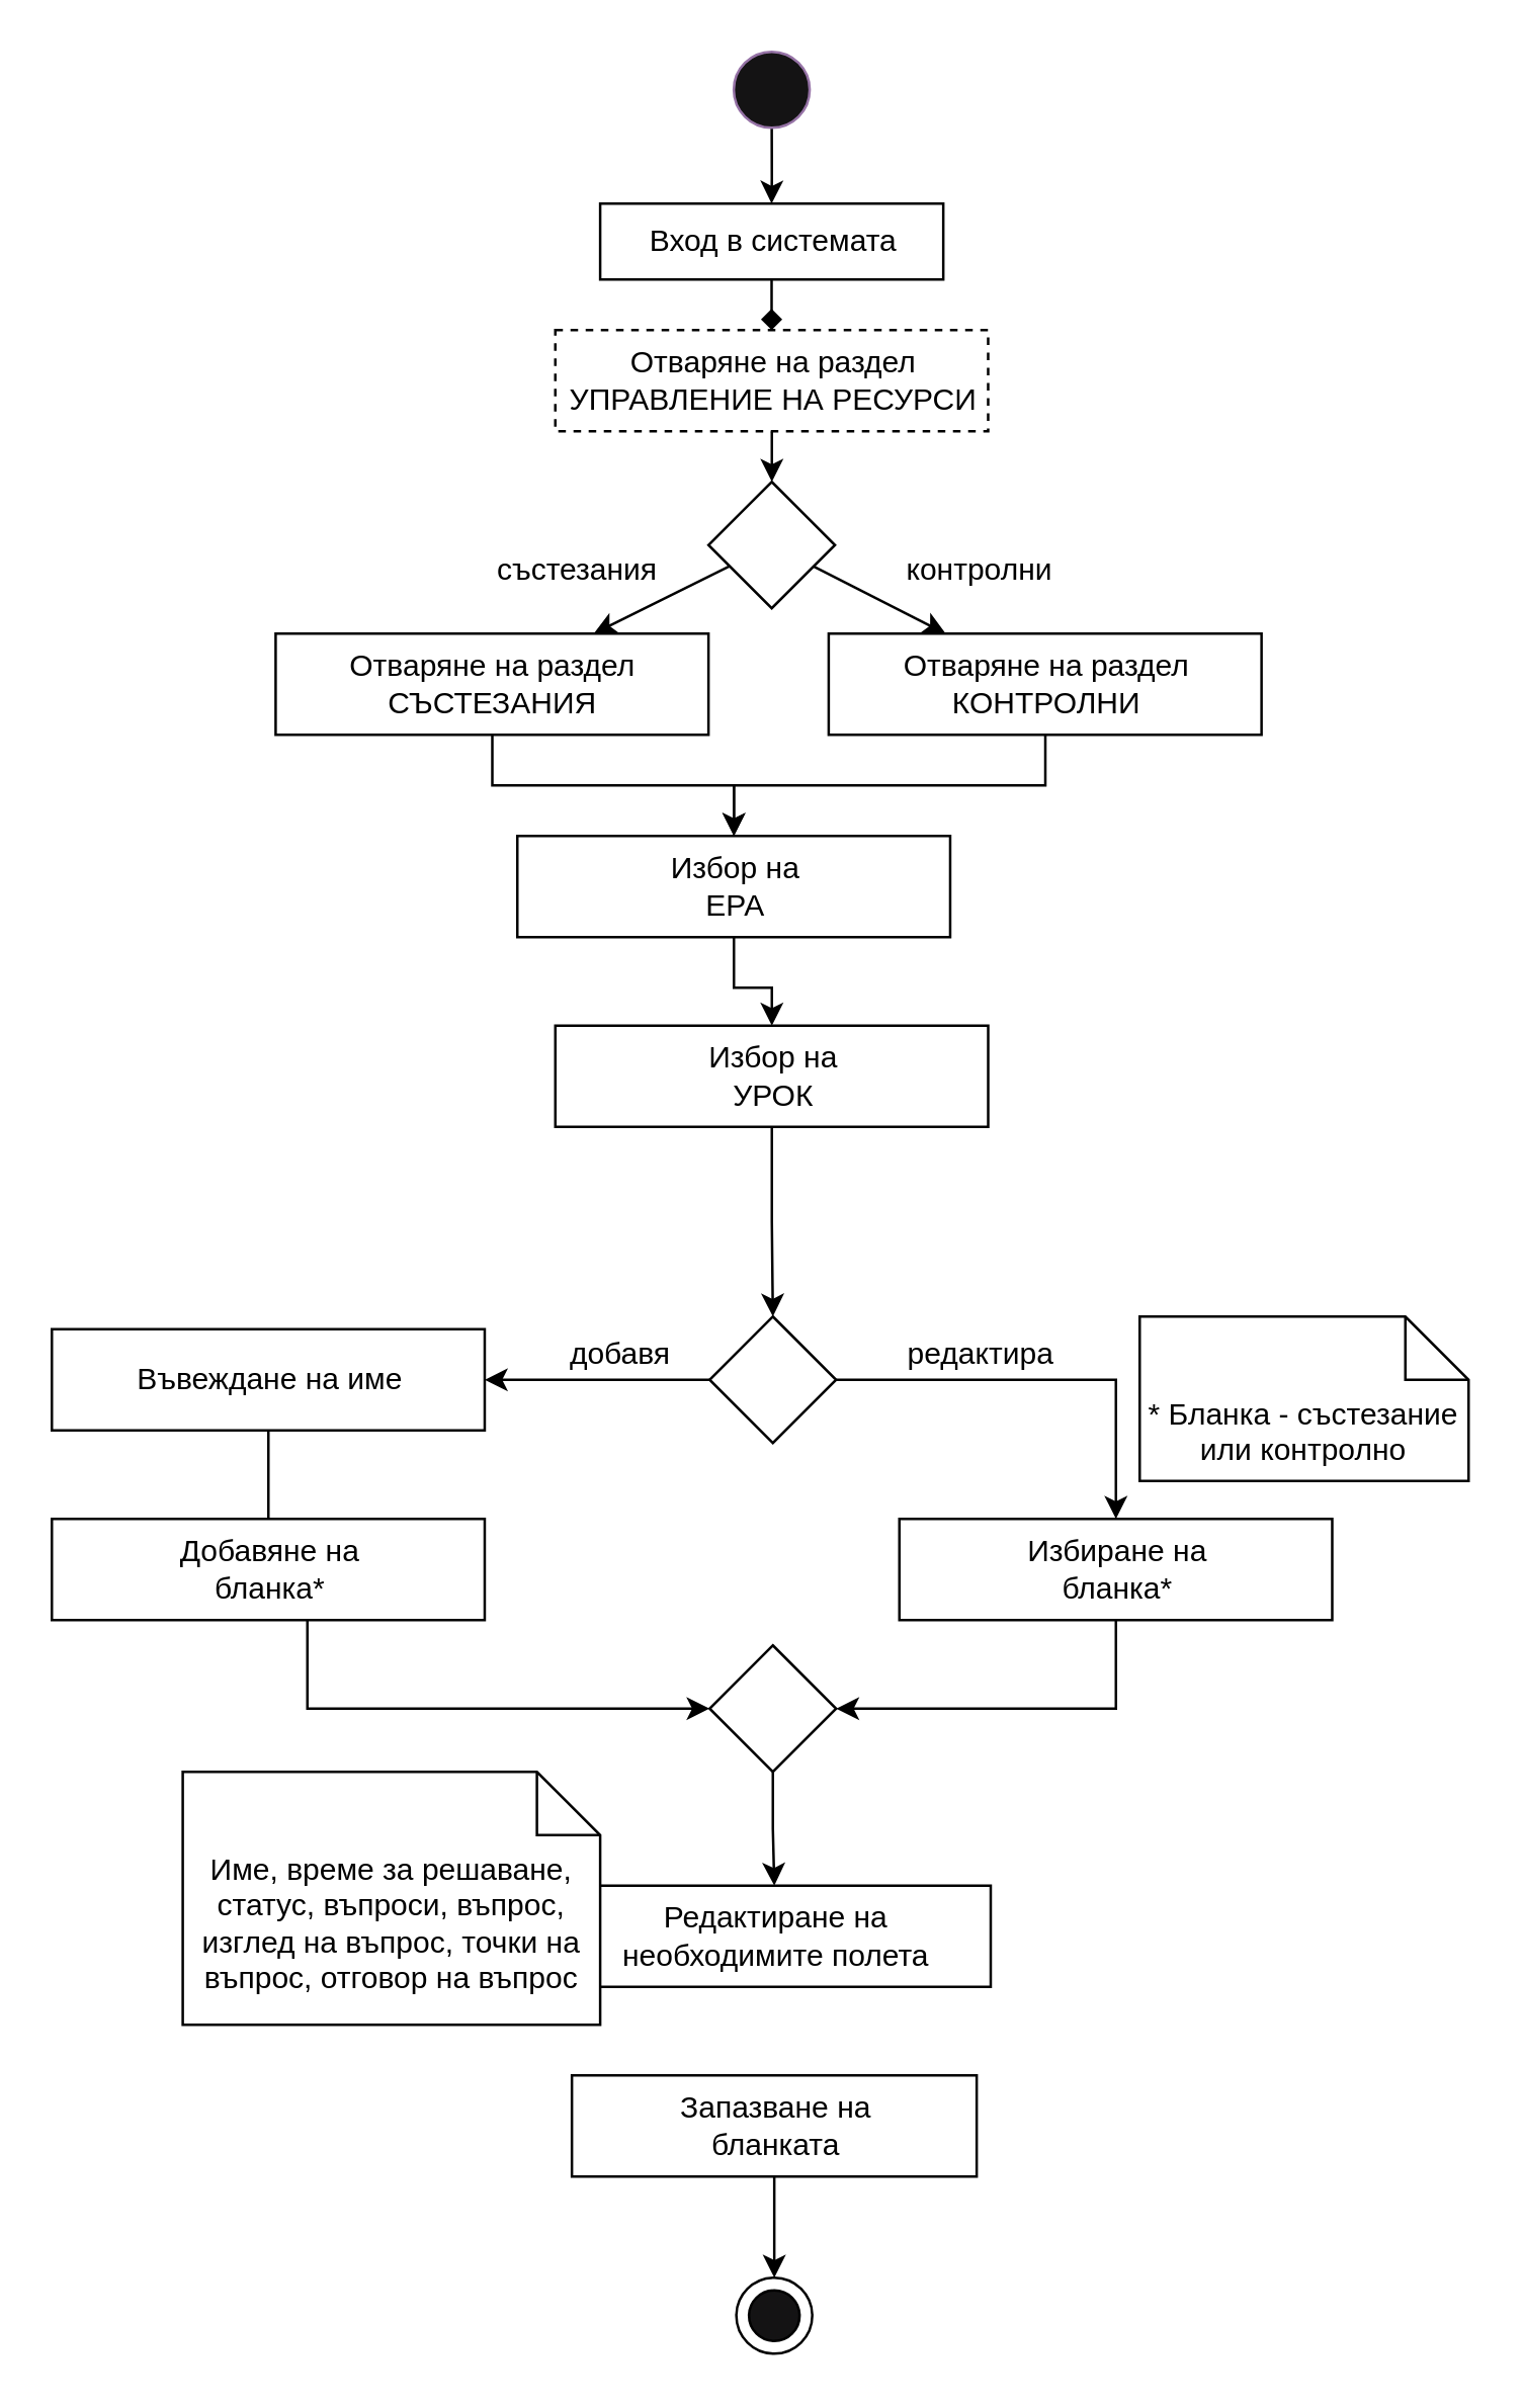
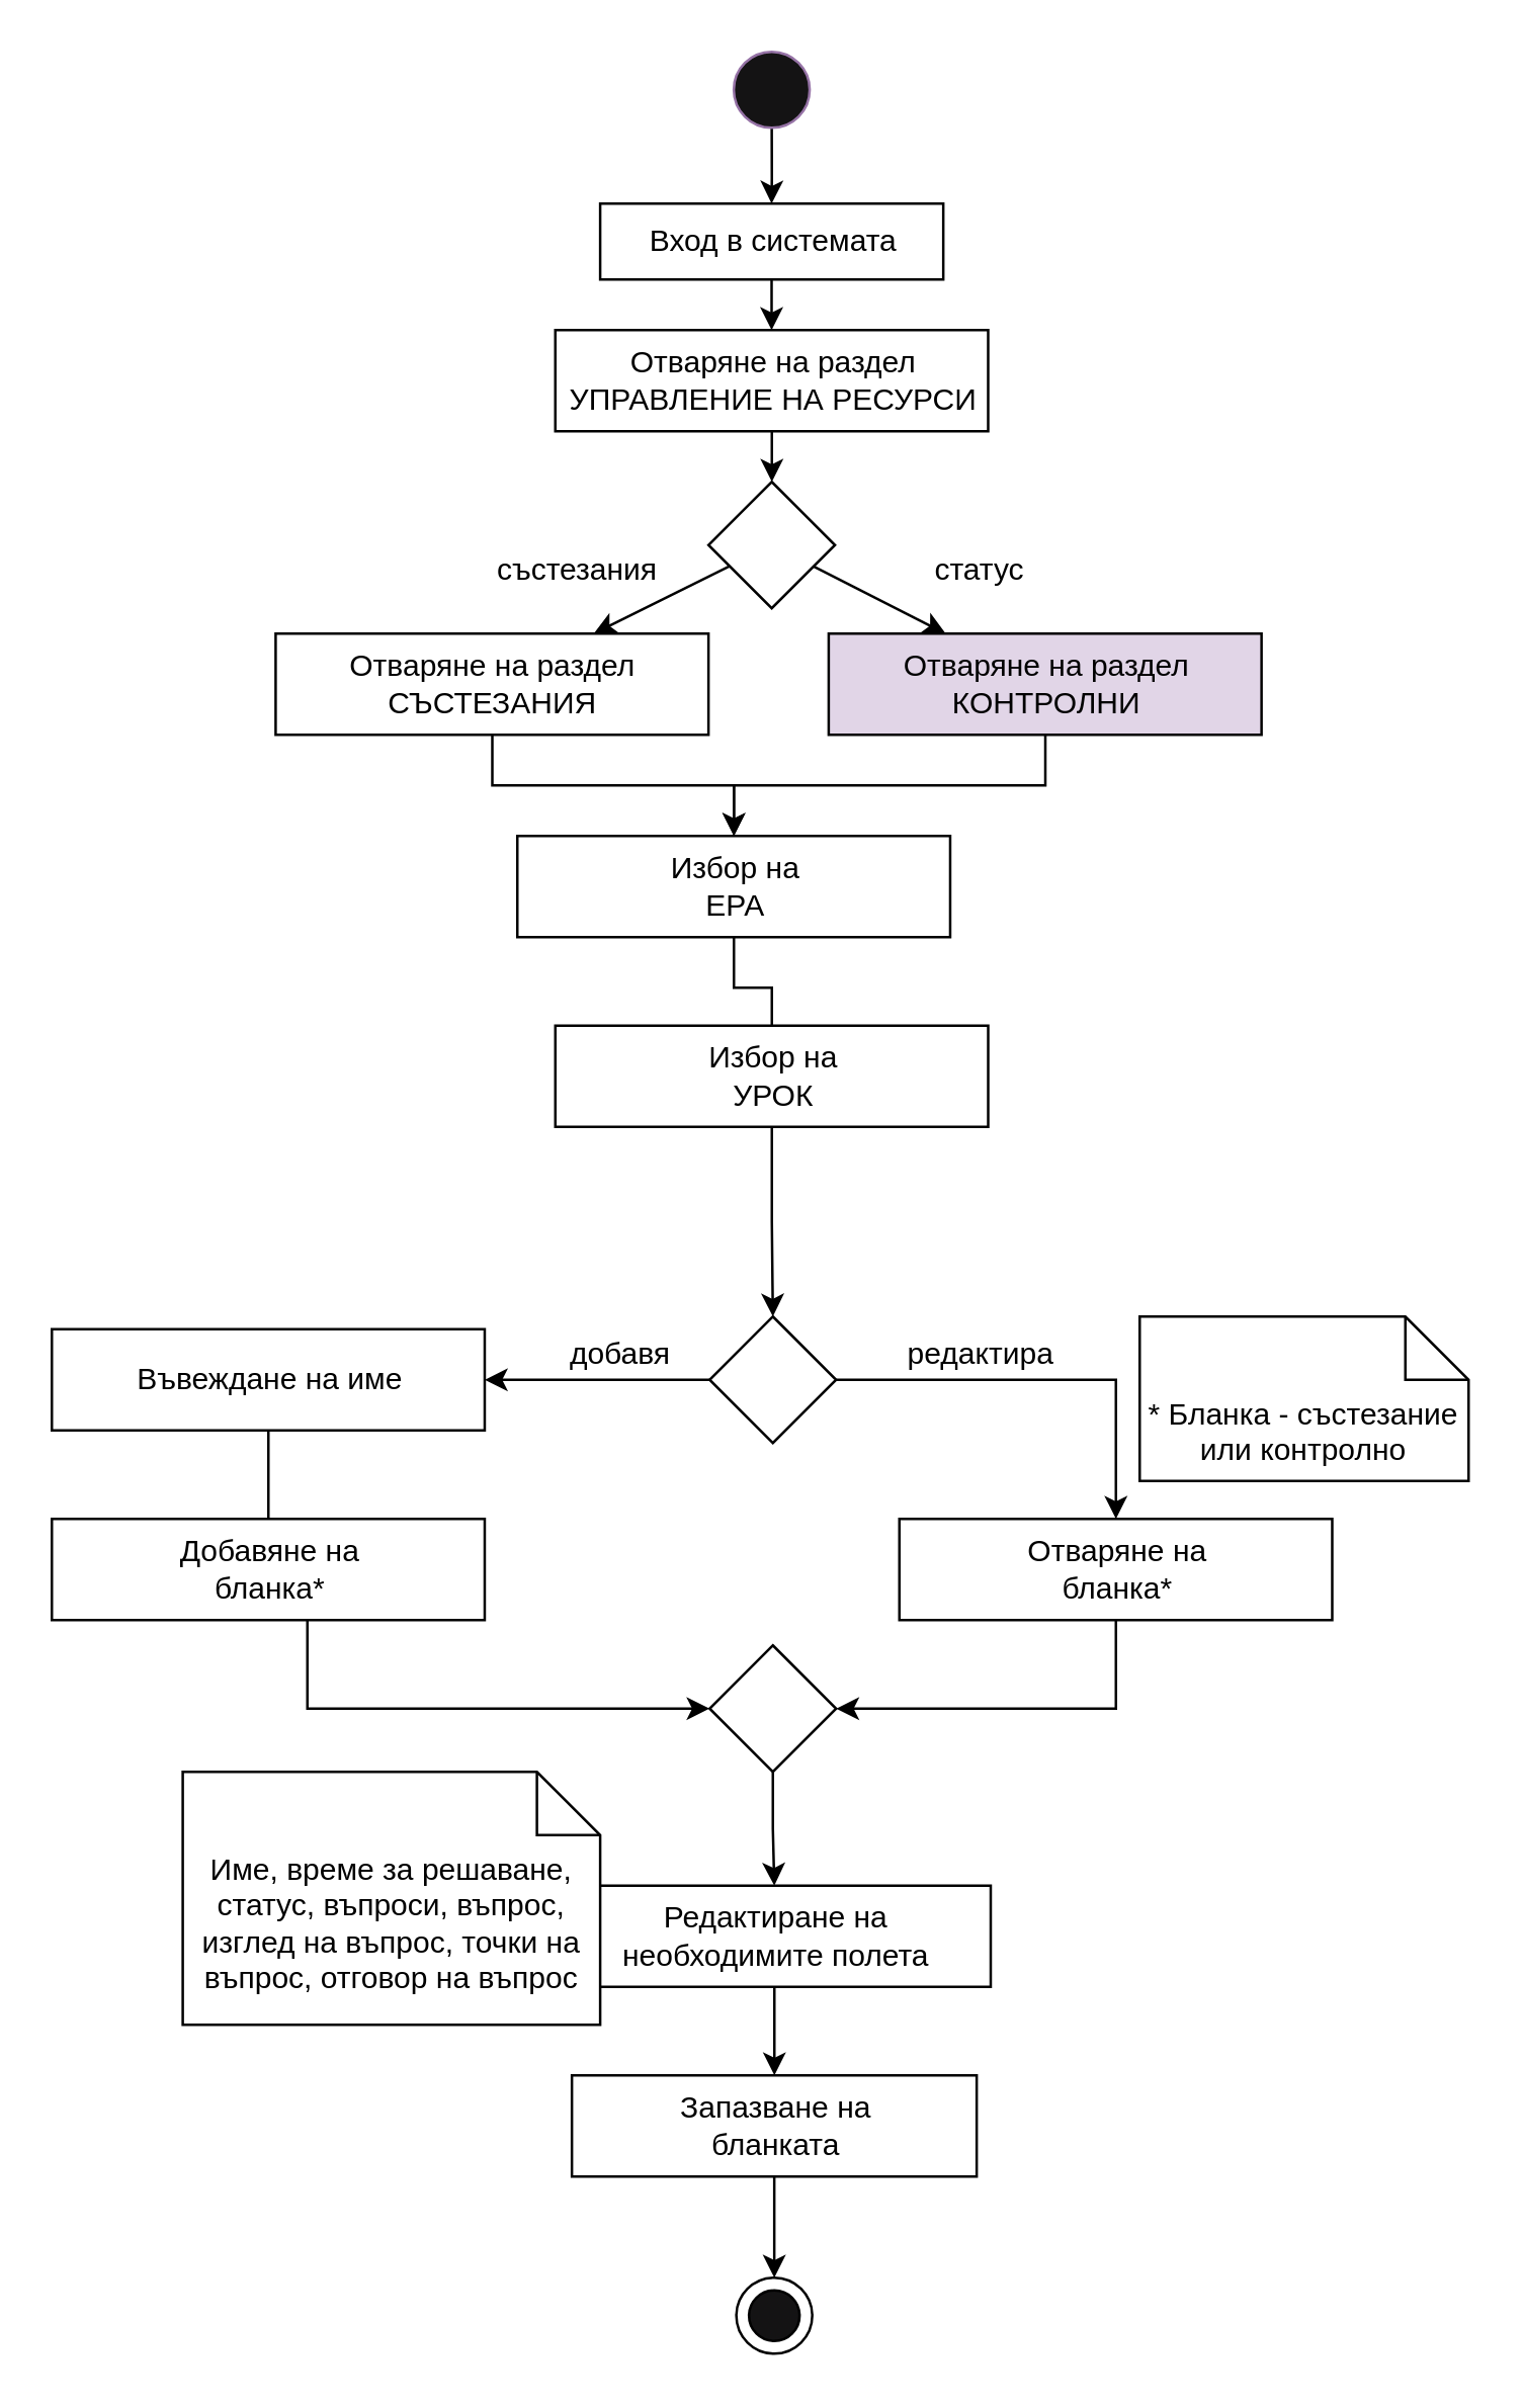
- <mxCell id="4" style="edgeStyle=orthogonalEdgeStyle;rounded=0;orthogonalLoop=1;jettySize=auto;html=1;endArrow=diamond;" parent="1" source="5" target="7" edge="1"><mxGeometry relative="1" as="geometry" /></mxCell>
+ <mxCell id="4" style="edgeStyle=orthogonalEdgeStyle;rounded=0;orthogonalLoop=1;jettySize=auto;html=1;" parent="1" source="5" target="7" edge="1"><mxGeometry relative="1" as="geometry" /></mxCell>
- <mxCell id="7" value="Отваряне на раздел&lt;br&gt;УПРАВЛЕНИЕ НА РЕСУРСИ" style="html=1;dashed=1;whitespace=wrap;" parent="1" vertex="1"><mxGeometry x="219" y="130" width="171.09" height="40" as="geometry" /></mxCell>
+ <mxCell id="7" value="Отваряне на раздел&lt;br&gt;УПРАВЛЕНИЕ НА РЕСУРСИ" style="html=1;dashed=0;whitespace=wrap;" parent="1" vertex="1"><mxGeometry x="219" y="130" width="171.09" height="40" as="geometry" /></mxCell>
- <mxCell id="40" value="контролни" style="text;html=1;strokeColor=none;fillColor=none;align=center;verticalAlign=middle;whiteSpace=wrap;rounded=0;" vertex="1" parent="1"><mxGeometry x="347.06" y="210" width="80" height="30" as="geometry" /></mxCell>
+ <mxCell id="40" value="статус" style="text;html=1;strokeColor=none;fillColor=none;align=center;verticalAlign=middle;whiteSpace=wrap;rounded=0;" vertex="1" parent="1"><mxGeometry x="347.06" y="210" width="80" height="30" as="geometry" /></mxCell>
- <mxCell id="38" value="Отваряне на раздел&lt;br&gt;КОНТРОЛНИ" style="html=1;dashed=0;whitespace=wrap;" vertex="1" parent="1"><mxGeometry x="327.06" y="250" width="171.09" height="40" as="geometry" /></mxCell>
+ <mxCell id="38" value="Отваряне на раздел&lt;br&gt;КОНТРОЛНИ" style="html=1;dashed=0;whitespace=wrap;fillColor=#e1d5e7;" vertex="1" parent="1"><mxGeometry x="327.06" y="250" width="171.09" height="40" as="geometry" /></mxCell>
- <mxCell id="8" style="edgeStyle=orthogonalEdgeStyle;rounded=0;orthogonalLoop=1;jettySize=auto;html=1;" edge="1" parent="1" source="9" target="11"><mxGeometry relative="1" as="geometry"><mxPoint x="304.049" y="410.059" as="targetPoint" /></mxGeometry></mxCell>
+ <mxCell id="8" style="edgeStyle=orthogonalEdgeStyle;rounded=0;orthogonalLoop=1;jettySize=auto;html=1;endArrow=none;" edge="1" parent="1" source="9" target="11"><mxGeometry relative="1" as="geometry"><mxPoint x="304.049" y="410.059" as="targetPoint" /></mxGeometry></mxCell>
- <mxCell id="18" value="Избиране на&lt;br&gt;бланка*" style="html=1;dashed=0;whitespace=wrap;" vertex="1" parent="1"><mxGeometry x="355" y="600" width="171.09" height="40" as="geometry" /></mxCell>
+ <mxCell id="18" value="Отваряне на&lt;br&gt;бланка*" style="html=1;dashed=0;whitespace=wrap;" vertex="1" parent="1"><mxGeometry x="355" y="600" width="171.09" height="40" as="geometry" /></mxCell>
+ <mxCell id="25" style="edgeStyle=orthogonalEdgeStyle;rounded=0;orthogonalLoop=1;jettySize=auto;html=1;" edge="1" parent="1" source="26" target="29"><mxGeometry relative="1" as="geometry" /></mxCell>
